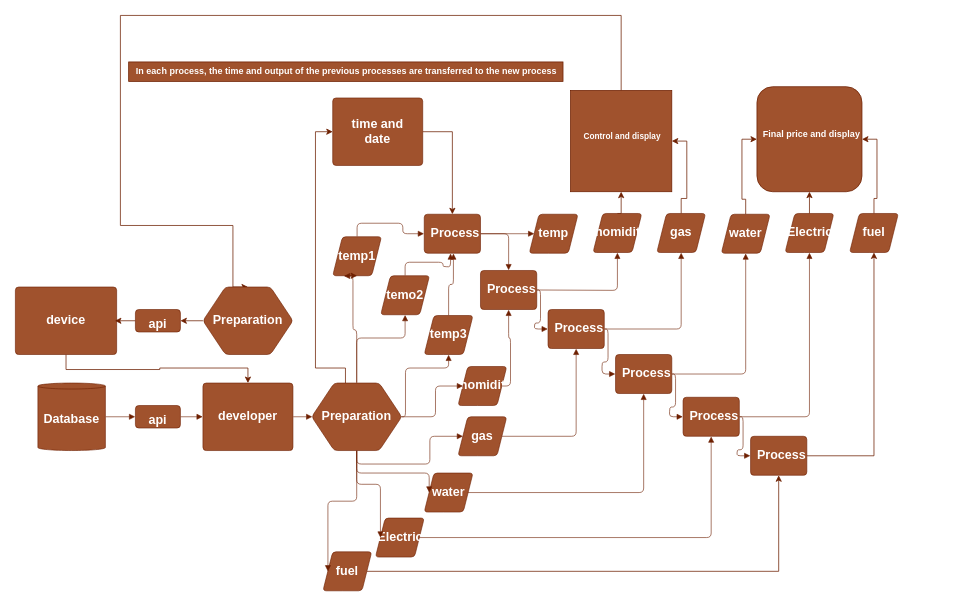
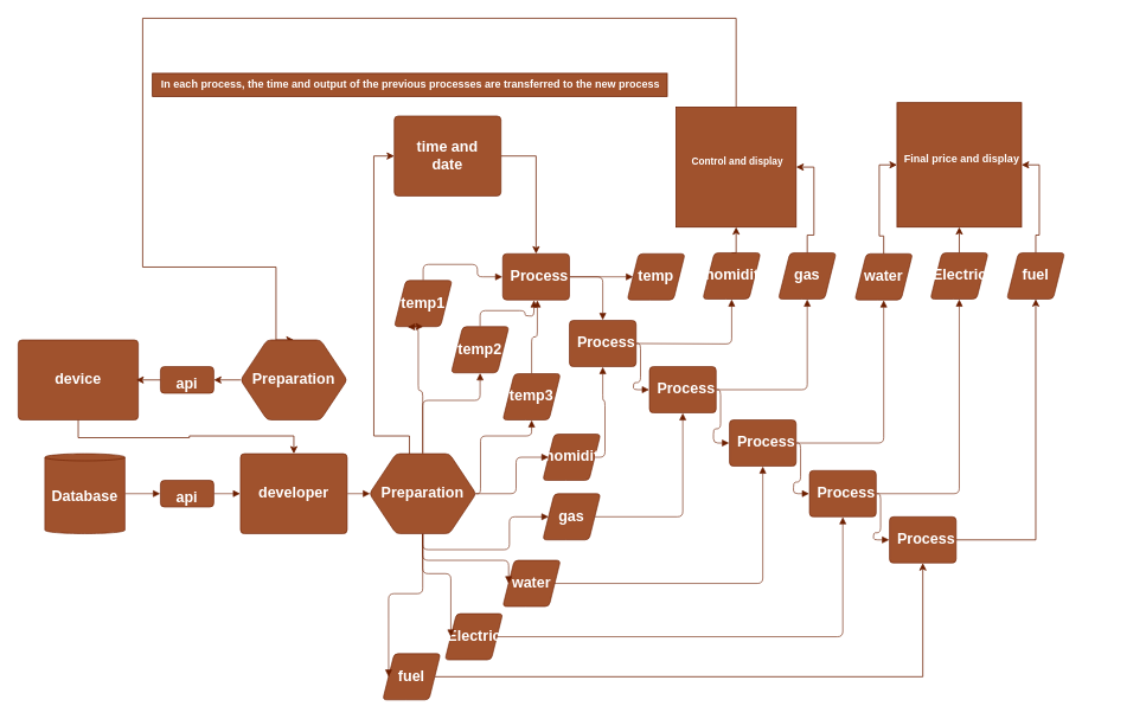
- <mxCell id="68" value="&#10;&lt;pre style=&quot;unicode-bidi: isolate; font-size: 12px; line-height: 36px; border: none; padding: 2px 0px 2px 0.14em; position: relative; margin: -2px 0px; resize: none; font-family: inherit; overflow: hidden; text-align: left; width: 270px; overflow-wrap: break-word; font-style: normal; font-variant-ligatures: normal; font-variant-caps: normal; letter-spacing: normal; orphans: 2; text-indent: 0px; text-transform: none; widows: 2; word-spacing: 0px; -webkit-text-stroke-width: 0px; text-decoration-thickness: initial; text-decoration-style: initial; text-decoration-color: initial;&quot; dir=&quot;ltr&quot; id=&quot;tw-target-text&quot; data-placeholder=&quot;ترجمه&quot; class=&quot;tw-data-text tw-text-large tw-ta&quot;&gt;&lt;span lang=&quot;en&quot; class=&quot;Y2IQFc&quot; style=&quot;font-size: 12px;&quot;&gt;Final price and display&lt;/span&gt;&lt;/pre&gt;&#10;&#10;" style="whiteSpace=wrap;html=1;aspect=fixed;fontSize=12;spacingLeft=145;labelBackgroundColor=none;fillColor=#a0522d;strokeColor=#6D1F00;fontStyle=1;fontColor=#ffffff;rounded=1;" parent="1" vertex="1"><mxGeometry x="1008.5" y="115" width="140" height="140" as="geometry" /></mxCell>
+ <mxCell id="68" value="&#10;&lt;pre style=&quot;unicode-bidi: isolate; font-size: 12px; line-height: 36px; border: none; padding: 2px 0px 2px 0.14em; position: relative; margin: -2px 0px; resize: none; font-family: inherit; overflow: hidden; text-align: left; width: 270px; overflow-wrap: break-word; font-style: normal; font-variant-ligatures: normal; font-variant-caps: normal; letter-spacing: normal; orphans: 2; text-indent: 0px; text-transform: none; widows: 2; word-spacing: 0px; -webkit-text-stroke-width: 0px; text-decoration-thickness: initial; text-decoration-style: initial; text-decoration-color: initial;&quot; dir=&quot;ltr&quot; id=&quot;tw-target-text&quot; data-placeholder=&quot;ترجمه&quot; class=&quot;tw-data-text tw-text-large tw-ta&quot;&gt;&lt;span lang=&quot;en&quot; class=&quot;Y2IQFc&quot; style=&quot;font-size: 12px;&quot;&gt;Final price and display&lt;/span&gt;&lt;/pre&gt;&#10;&#10;" style="whiteSpace=wrap;html=1;aspect=fixed;fontSize=12;spacingLeft=145;labelBackgroundColor=none;fillColor=#a0522d;strokeColor=#6D1F00;fontStyle=1;fontColor=#ffffff;" parent="1" vertex="1"><mxGeometry x="1008.5" y="115" width="140" height="140" as="geometry" /></mxCell>
- <mxCell id="13" value="temo2" style="html=1;overflow=block;blockSpacing=1;whiteSpace=wrap;shape=parallelogram;perimeter=parallelogramPerimeter;anchorPointDirection=0;fontSize=16.7;spacing=3.8;strokeColor=#6D1F00;strokeOpacity=100;rounded=1;absoluteArcSize=1;arcSize=9;strokeWidth=0.8;lucidId=2C9cnvnWYGWW;fillColor=#a0522d;fontStyle=1;fontColor=#ffffff;" parent="1" vertex="1"><mxGeometry x="507" y="367" width="65" height="52" as="geometry" /></mxCell>
+ <mxCell id="13" value="temp2" style="html=1;overflow=block;blockSpacing=1;whiteSpace=wrap;shape=parallelogram;perimeter=parallelogramPerimeter;anchorPointDirection=0;fontSize=16.7;spacing=3.8;strokeColor=#6D1F00;strokeOpacity=100;rounded=1;absoluteArcSize=1;arcSize=9;strokeWidth=0.8;lucidId=2C9cnvnWYGWW;fillColor=#a0522d;fontStyle=1;fontColor=#ffffff;" parent="1" vertex="1"><mxGeometry x="507" y="367" width="65" height="52" as="geometry" /></mxCell>
